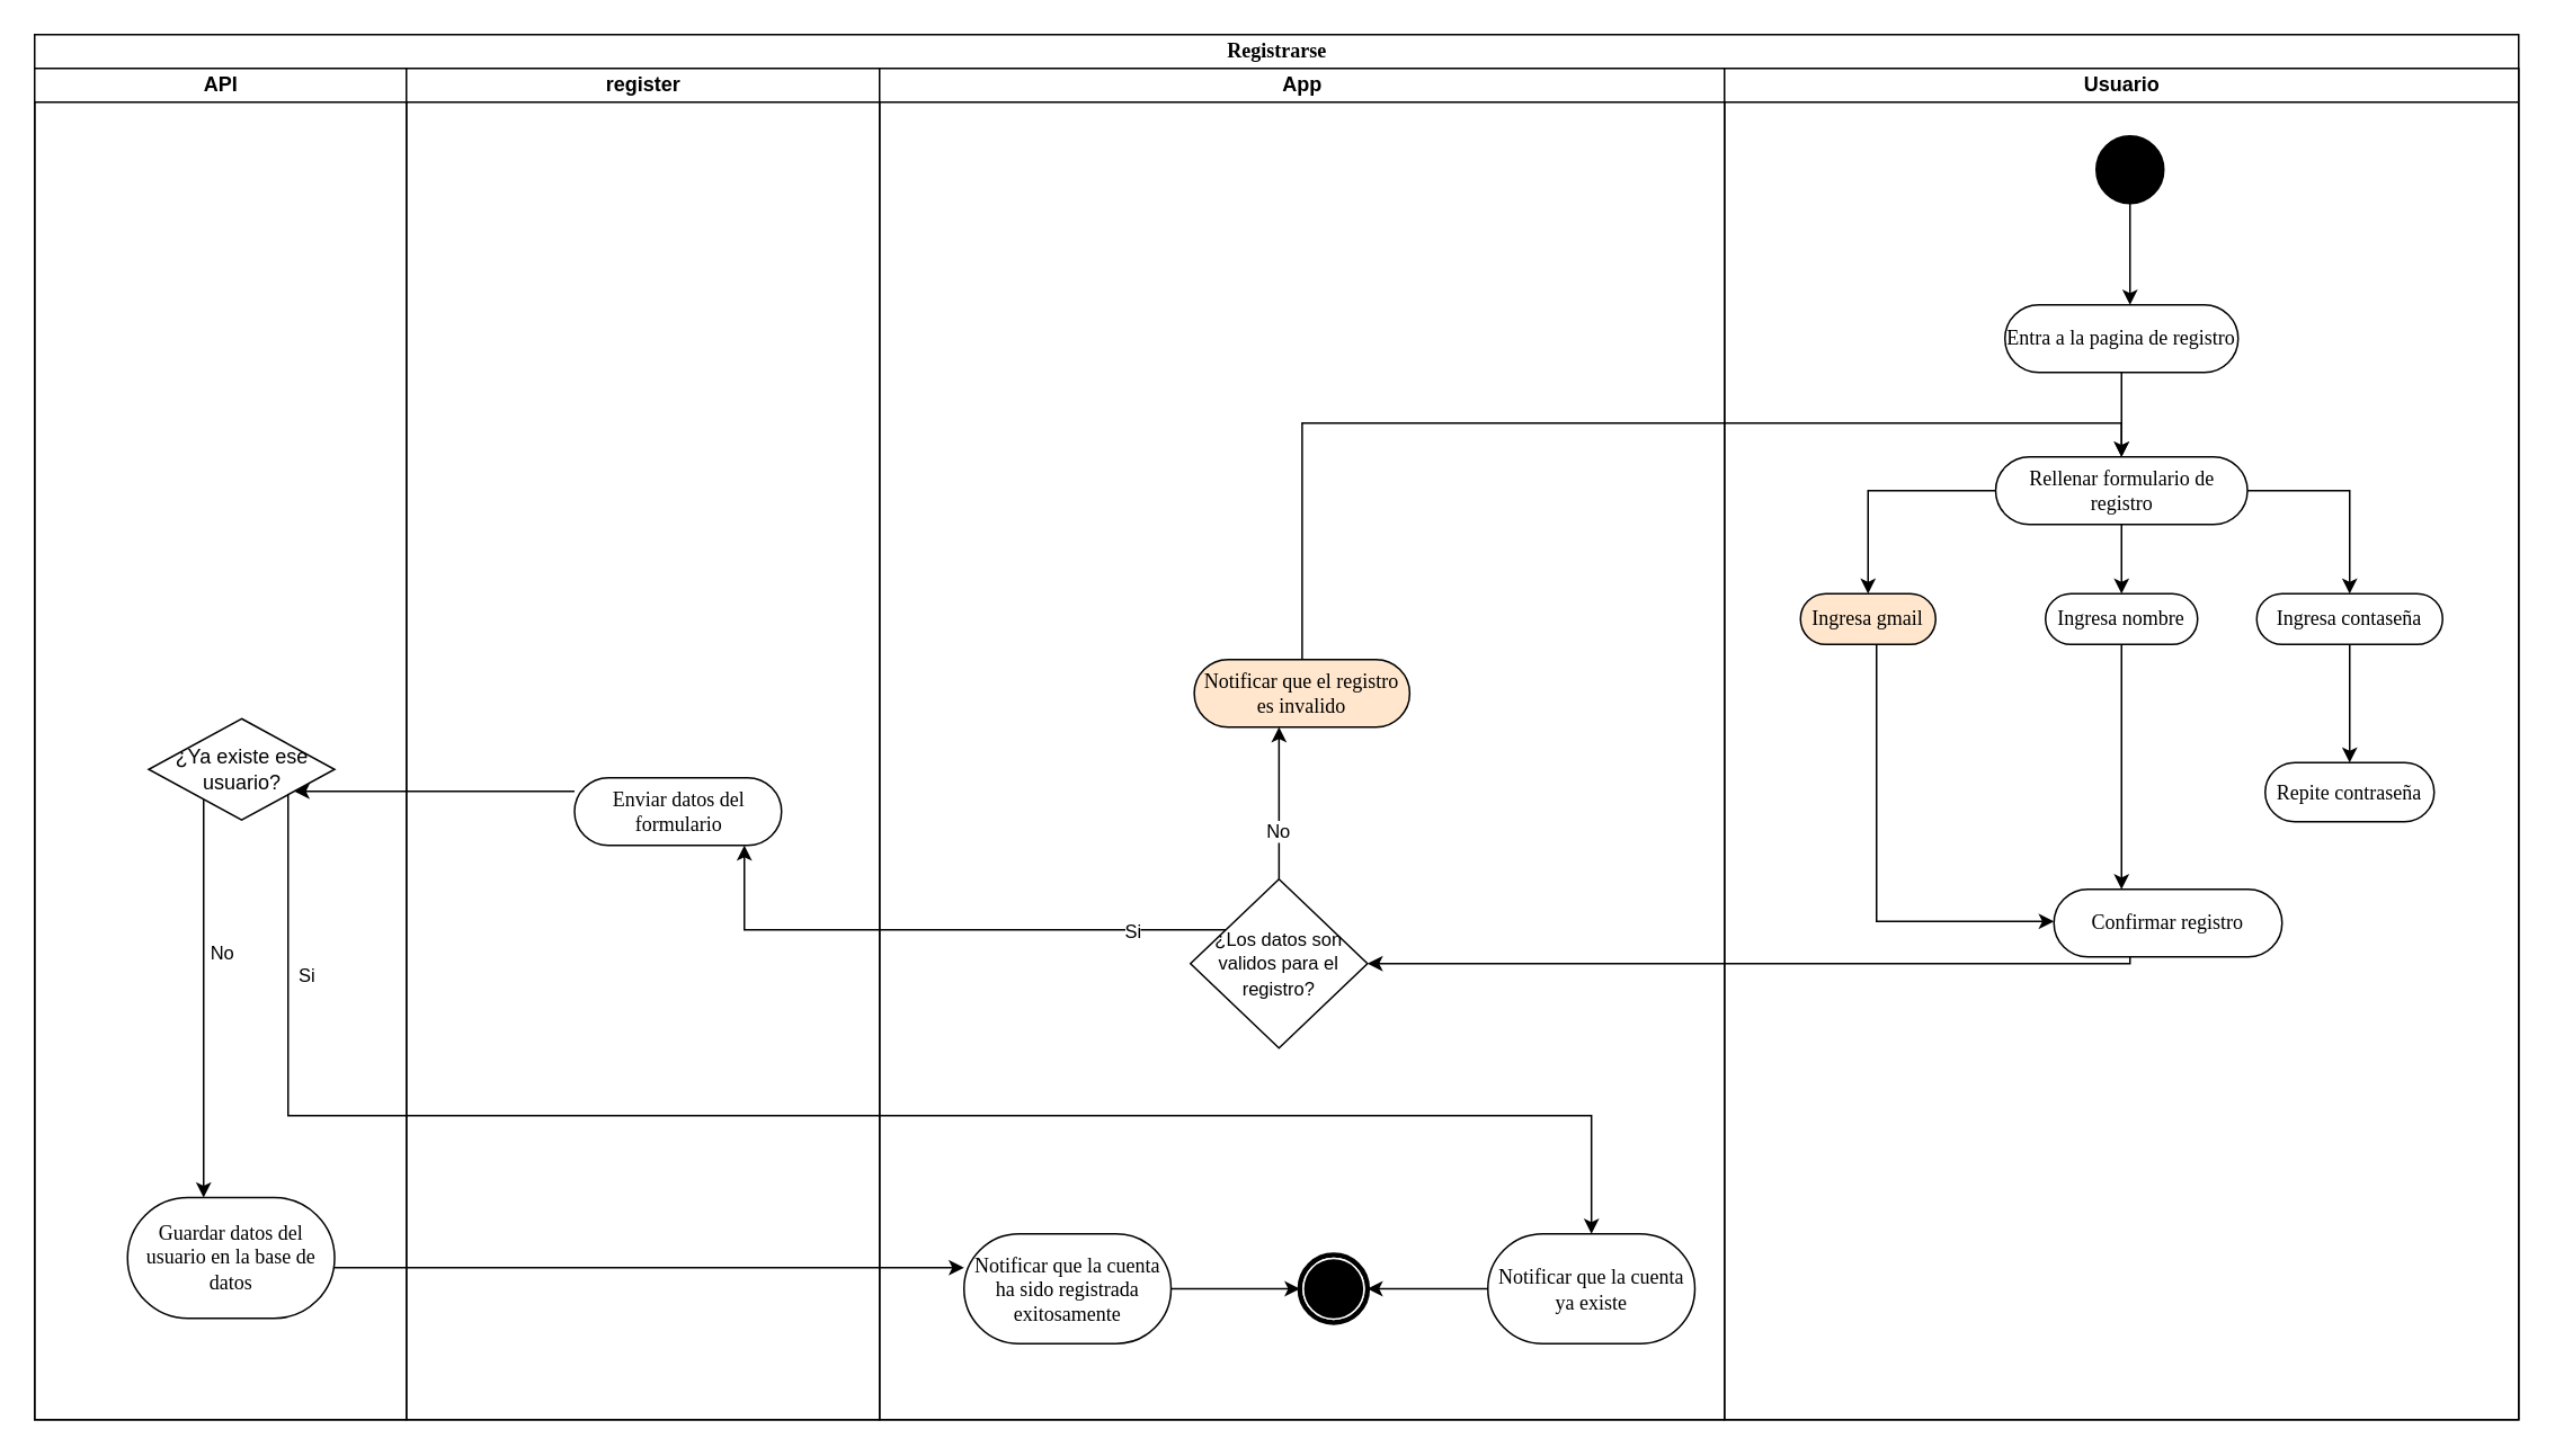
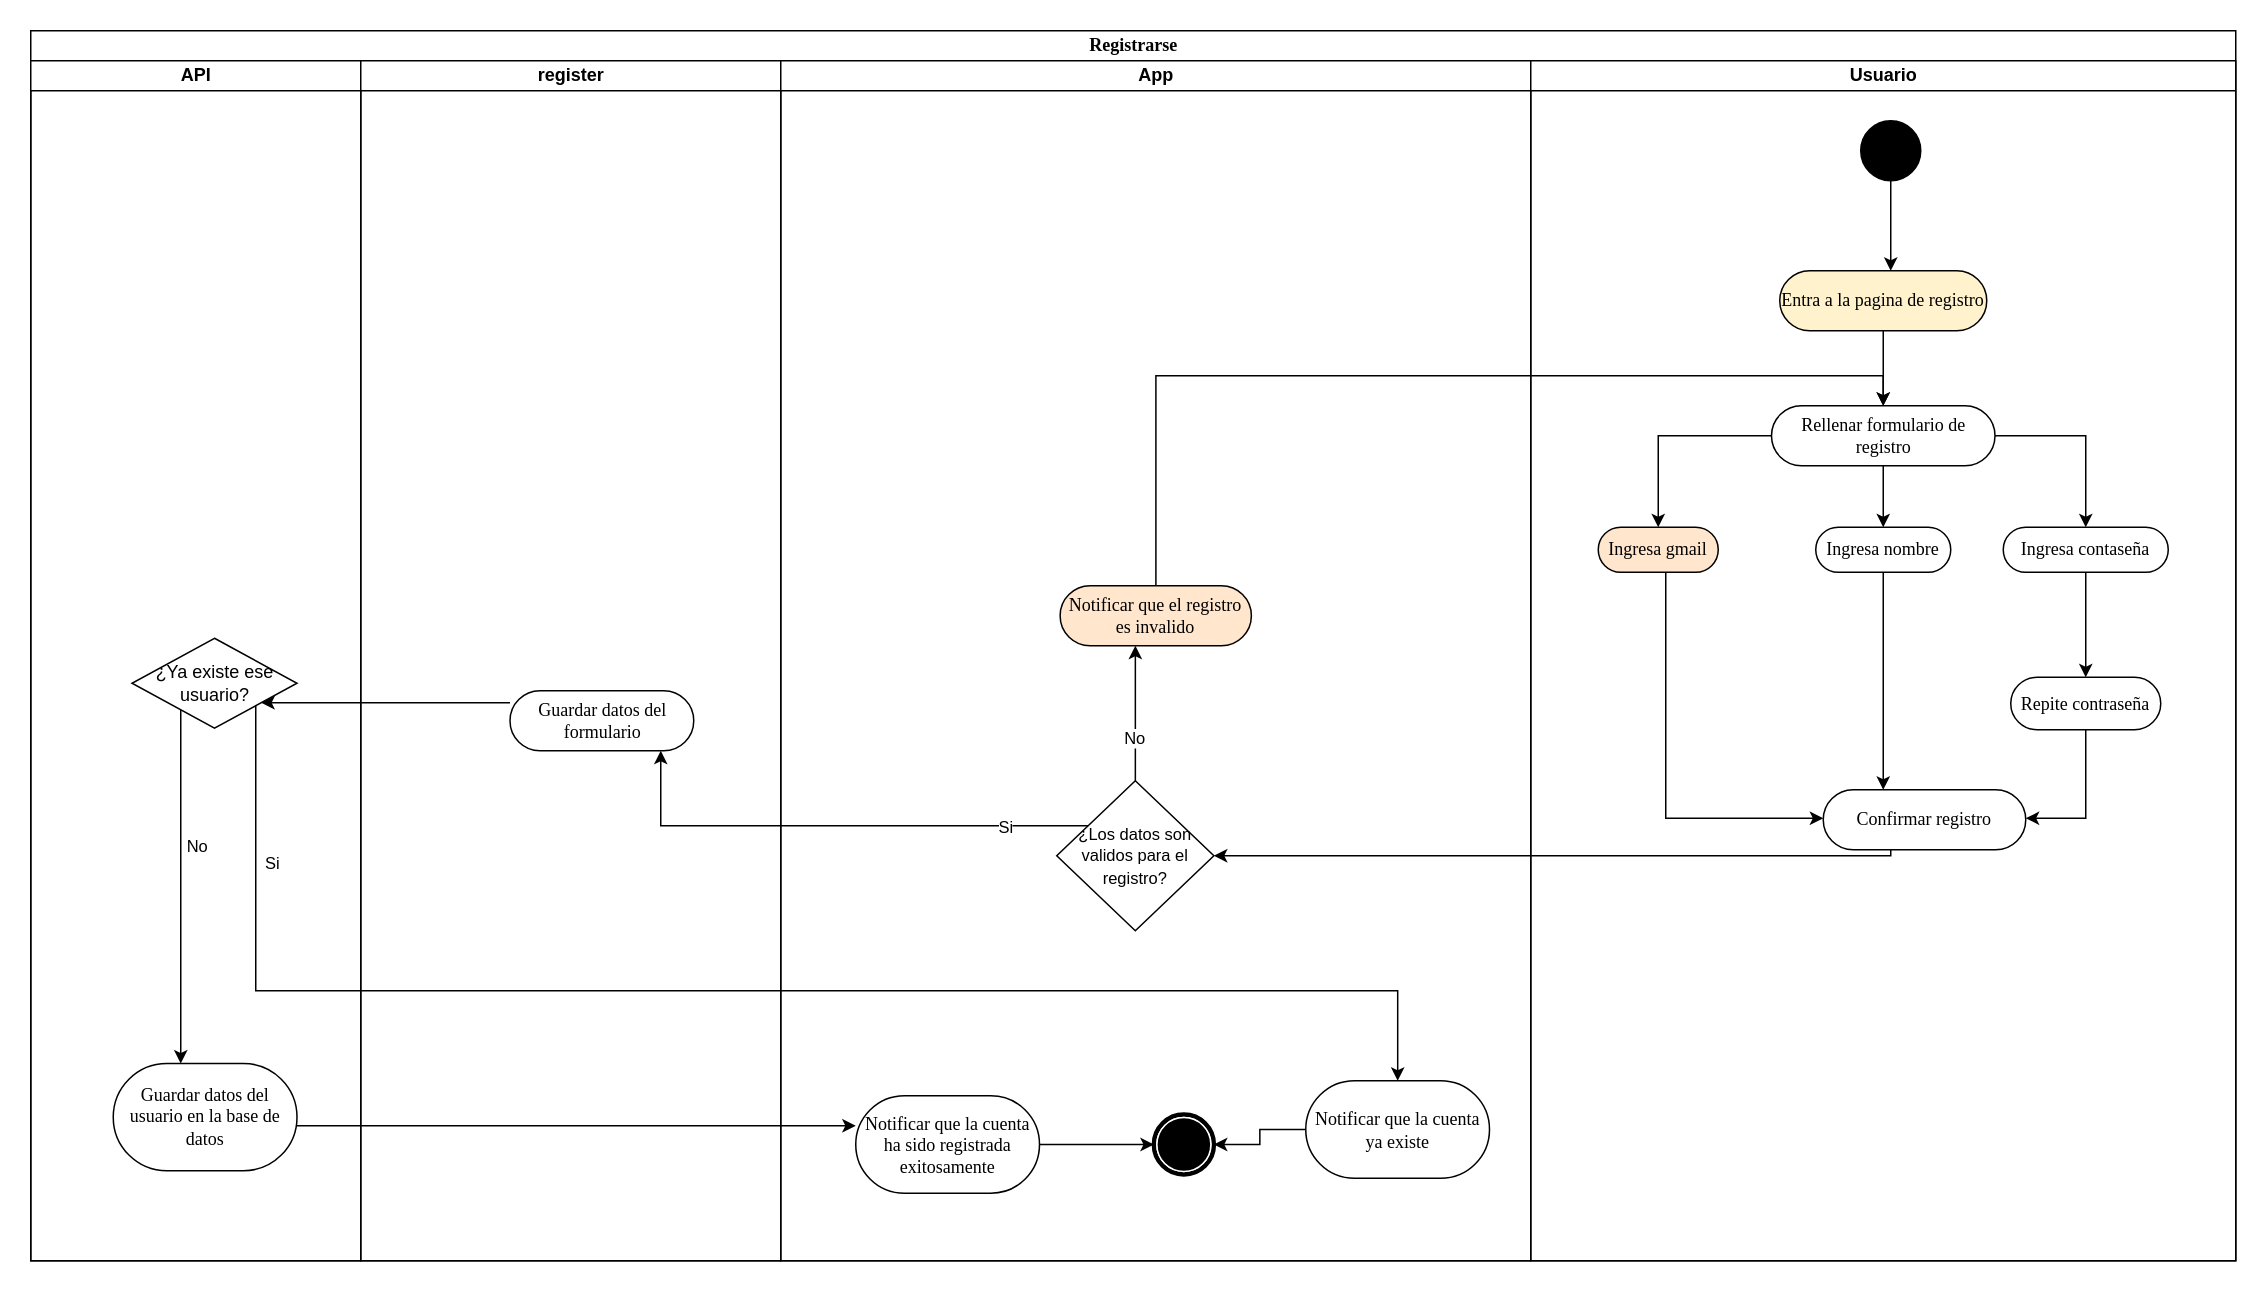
- <mxCell id="25" value="Entra a la pagina de registro" style="rounded=1;whiteSpace=wrap;html=1;shadow=0;comic=0;labelBackgroundColor=none;strokeWidth=1;fontFamily=Verdana;fontSize=12;align=center;arcSize=50;" vertex="1" parent="21"><mxGeometry x="166" y="140" width="138" height="40" as="geometry" /></mxCell>
+ <mxCell id="25" value="Entra a la pagina de registro" style="rounded=1;whiteSpace=wrap;html=1;shadow=0;comic=0;labelBackgroundColor=none;strokeWidth=1;fontFamily=Verdana;fontSize=12;align=center;arcSize=50;fillColor=#fff2cc;" vertex="1" parent="21"><mxGeometry x="166" y="140" width="138" height="40" as="geometry" /></mxCell>
- <mxCell id="9" value="Enviar datos del formulario" style="rounded=1;whiteSpace=wrap;html=1;shadow=0;comic=0;labelBackgroundColor=none;strokeWidth=1;fontFamily=Verdana;fontSize=12;align=center;arcSize=50;" vertex="1" parent="8"><mxGeometry x="99.5" y="420" width="122.5" height="40" as="geometry" /></mxCell>
+ <mxCell id="9" value="Guardar datos del formulario" style="rounded=1;whiteSpace=wrap;html=1;shadow=0;comic=0;labelBackgroundColor=none;strokeWidth=1;fontFamily=Verdana;fontSize=12;align=center;arcSize=50;" vertex="1" parent="8"><mxGeometry x="99.5" y="420" width="122.5" height="40" as="geometry" /></mxCell>
+ <mxCell id="36" style="edgeStyle=orthogonalEdgeStyle;rounded=0;orthogonalLoop=1;jettySize=auto;html=1;" edge="1" parent="21" source="37" target="38"><mxGeometry relative="1" as="geometry"><Array as="points"><mxPoint x="370" y="505" /></Array></mxGeometry></mxCell>
- <mxCell id="17" value="Notificar que la cuenta ya existe" style="rounded=1;whiteSpace=wrap;html=1;shadow=0;comic=0;labelBackgroundColor=none;strokeWidth=1;fontFamily=Verdana;fontSize=12;align=center;arcSize=50;" vertex="1" parent="11"><mxGeometry x="360" y="690" width="122.5" height="65" as="geometry" /></mxCell>
+ <mxCell id="17" value="Notificar que la cuenta ya existe" style="rounded=1;whiteSpace=wrap;html=1;shadow=0;comic=0;labelBackgroundColor=none;strokeWidth=1;fontFamily=Verdana;fontSize=12;align=center;arcSize=50;" vertex="1" parent="11"><mxGeometry x="350" y="680" width="122.5" height="65" as="geometry" /></mxCell>
